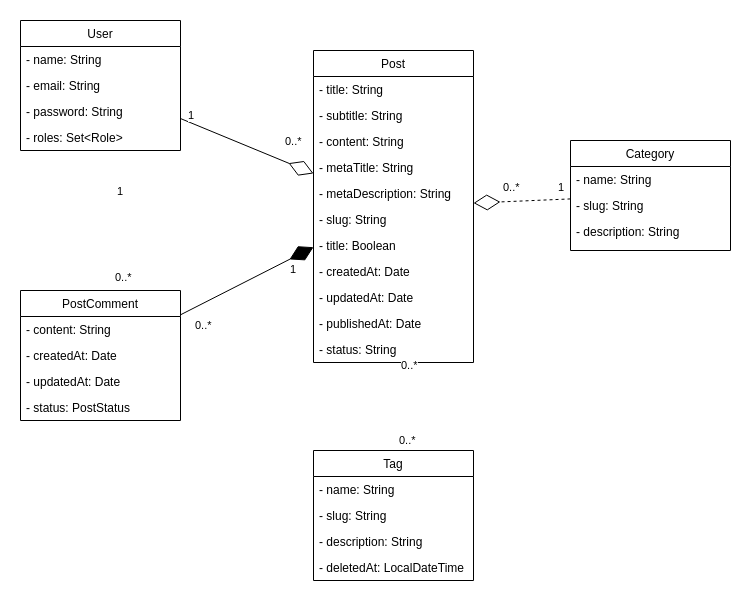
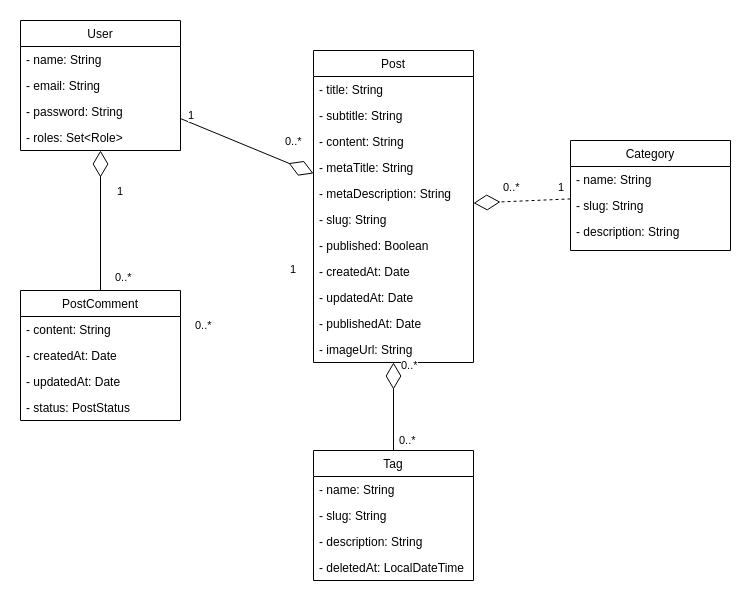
+ <mxCell id="37" value="" style="endArrow=diamondThin;endFill=0;endSize=24;html=1;rounded=0;strokeWidth=1;" parent="1" source="14" target="19" edge="1"><mxGeometry width="160" relative="1" as="geometry"><mxPoint x="10" y="230" as="sourcePoint" /><mxPoint x="200" y="260" as="targetPoint" /></mxGeometry></mxCell>
- <mxCell id="9" value="- title: Boolean" style="text;align=left;verticalAlign=top;spacingLeft=4;spacingRight=4;overflow=hidden;rotatable=0;points=[[0,0.5],[1,0.5]];portConstraint=eastwest;" parent="2" vertex="1"><mxGeometry y="182" width="160" height="26" as="geometry" /></mxCell>
+ <mxCell id="9" value="- published: Boolean" style="text;align=left;verticalAlign=top;spacingLeft=4;spacingRight=4;overflow=hidden;rotatable=0;points=[[0,0.5],[1,0.5]];portConstraint=eastwest;" parent="2" vertex="1"><mxGeometry y="182" width="160" height="26" as="geometry" /></mxCell>
- <mxCell id="34" value="" style="endArrow=diamondThin;endFill=1;endSize=24;html=1;rounded=0;strokeWidth=1;" parent="1" source="14" target="2" edge="1"><mxGeometry width="160" relative="1" as="geometry"><mxPoint x="210" y="400.004" as="sourcePoint" /><mxPoint x="344.44" y="400.33" as="targetPoint" /></mxGeometry></mxCell>
- <mxCell id="13" value="- status: String" style="text;align=left;verticalAlign=top;spacingLeft=4;spacingRight=4;overflow=hidden;rotatable=0;points=[[0,0.5],[1,0.5]];portConstraint=eastwest;" parent="2" vertex="1"><mxGeometry y="286" width="160" height="26" as="geometry" /></mxCell>
+ <mxCell id="13" value="- imageUrl: String" style="text;align=left;verticalAlign=top;spacingLeft=4;spacingRight=4;overflow=hidden;rotatable=0;points=[[0,0.5],[1,0.5]];portConstraint=eastwest;" parent="2" vertex="1"><mxGeometry y="286" width="160" height="26" as="geometry" /></mxCell>
+ <mxCell id="36" value="" style="endArrow=diamondThin;endFill=0;endSize=24;html=1;rounded=0;strokeWidth=1;" parent="1" source="28" target="2" edge="1"><mxGeometry width="160" relative="1" as="geometry"><mxPoint x="577" y="400" as="sourcePoint" /><mxPoint x="480" y="400" as="targetPoint" /></mxGeometry></mxCell>
